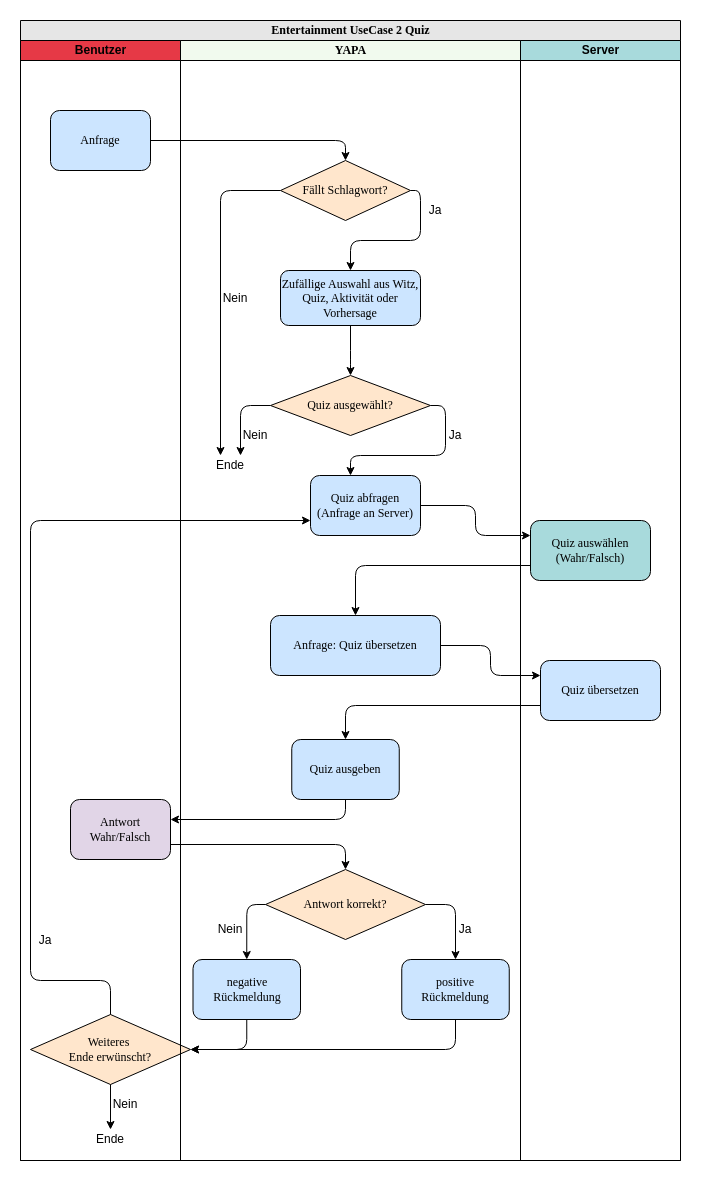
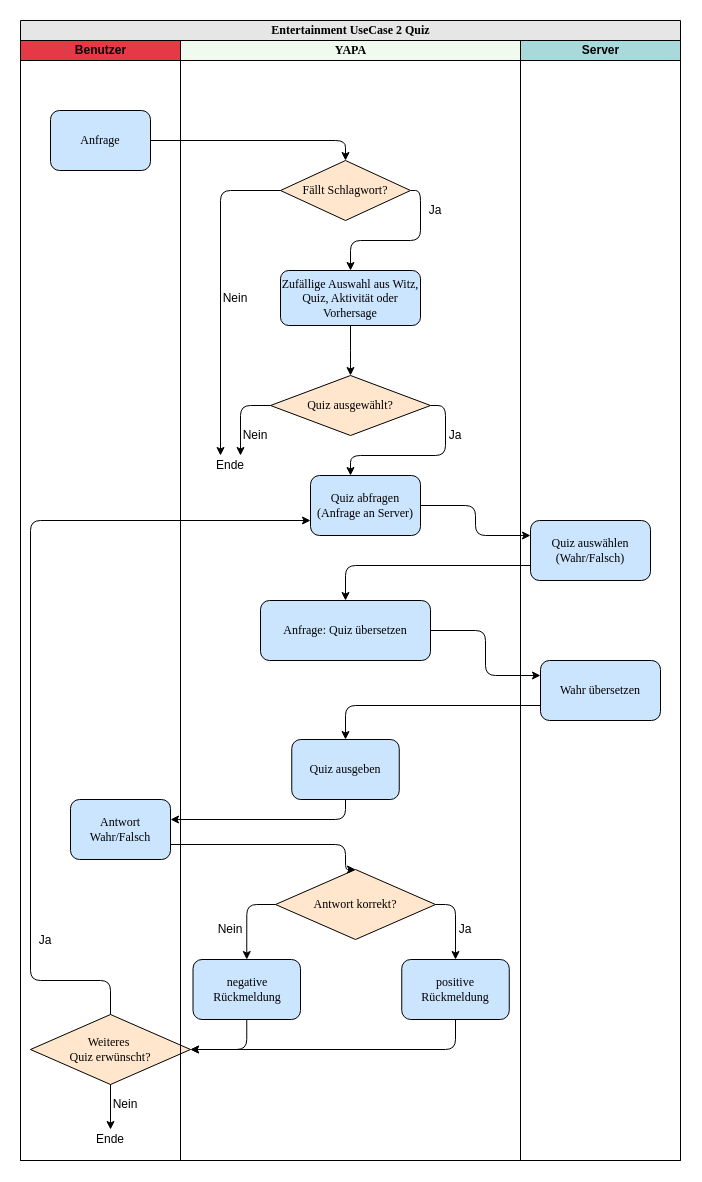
- <mxCell id="41" value="&lt;font style=&quot;font-size: 12px&quot;&gt;Quiz auswählen (Wahr/Falsch)&lt;br&gt;&lt;/font&gt;" style="rounded=1;whiteSpace=wrap;html=1;shadow=0;labelBackgroundColor=none;strokeWidth=1;fontFamily=Verdana;fontSize=8;align=center;fillColor=#a8dadc;" parent="40" vertex="1"><mxGeometry x="10" y="480" width="120" height="60" as="geometry" /></mxCell>
+ <mxCell id="41" value="&lt;font style=&quot;font-size: 12px&quot;&gt;Quiz auswählen (Wahr/Falsch)&lt;br&gt;&lt;/font&gt;" style="rounded=1;whiteSpace=wrap;html=1;shadow=0;labelBackgroundColor=none;strokeWidth=1;fontFamily=Verdana;fontSize=8;align=center;fillColor=#CCE5FF;" parent="40" vertex="1"><mxGeometry x="10" y="480" width="120" height="60" as="geometry" /></mxCell>
- <mxCell id="36" value="&lt;font style=&quot;font-size: 12px&quot;&gt;Anfrage: Quiz übersetzen&lt;br&gt;&lt;/font&gt;" style="rounded=1;whiteSpace=wrap;html=1;shadow=0;labelBackgroundColor=none;strokeWidth=1;fontFamily=Verdana;fontSize=8;align=center;fillColor=#CCE5FF;" parent="14" vertex="1"><mxGeometry x="90" y="575" width="170" height="60" as="geometry" /></mxCell>
+ <mxCell id="36" value="&lt;font style=&quot;font-size: 12px&quot;&gt;Anfrage: Quiz übersetzen&lt;br&gt;&lt;/font&gt;" style="rounded=1;whiteSpace=wrap;html=1;shadow=0;labelBackgroundColor=none;strokeWidth=1;fontFamily=Verdana;fontSize=8;align=center;fillColor=#CCE5FF;" parent="14" vertex="1"><mxGeometry x="80" y="560" width="170" height="60" as="geometry" /></mxCell>
- <mxCell id="42" value="&lt;font style=&quot;font-size: 12px&quot;&gt;Quiz übersetzen&lt;br&gt;&lt;/font&gt;" style="rounded=1;whiteSpace=wrap;html=1;shadow=0;labelBackgroundColor=none;strokeWidth=1;fontFamily=Verdana;fontSize=8;align=center;fillColor=#CCE5FF;" parent="40" vertex="1"><mxGeometry x="20" y="620" width="120" height="60" as="geometry" /></mxCell>
+ <mxCell id="42" value="&lt;font style=&quot;font-size: 12px&quot;&gt;Wahr übersetzen&lt;br&gt;&lt;/font&gt;" style="rounded=1;whiteSpace=wrap;html=1;shadow=0;labelBackgroundColor=none;strokeWidth=1;fontFamily=Verdana;fontSize=8;align=center;fillColor=#CCE5FF;" parent="40" vertex="1"><mxGeometry x="20" y="620" width="120" height="60" as="geometry" /></mxCell>
- <mxCell id="10" value="&lt;font style=&quot;font-size: 12px&quot;&gt;Antwort Wahr/Falsch&lt;/font&gt;" style="rounded=1;whiteSpace=wrap;html=1;shadow=0;labelBackgroundColor=none;strokeWidth=1;fontFamily=Verdana;fontSize=8;align=center;fillColor=#e1d5e7;" parent="3" vertex="1"><mxGeometry x="50" y="759" width="100" height="60" as="geometry" /></mxCell>
+ <mxCell id="10" value="&lt;font style=&quot;font-size: 12px&quot;&gt;Antwort Wahr/Falsch&lt;/font&gt;" style="rounded=1;whiteSpace=wrap;html=1;shadow=0;labelBackgroundColor=none;strokeWidth=1;fontFamily=Verdana;fontSize=8;align=center;fillColor=#CCE5FF;" parent="3" vertex="1"><mxGeometry x="50" y="759" width="100" height="60" as="geometry" /></mxCell>
- <mxCell id="30" value="Antwort korrekt?" style="rhombus;whiteSpace=wrap;html=1;rounded=0;shadow=0;labelBackgroundColor=none;strokeWidth=1;fontFamily=Verdana;fontSize=12;align=center;fillColor=#FFE6CC;" parent="14" vertex="1"><mxGeometry x="85" y="829" width="160" height="70" as="geometry" /></mxCell>
+ <mxCell id="30" value="Antwort korrekt?" style="rhombus;whiteSpace=wrap;html=1;rounded=0;shadow=0;labelBackgroundColor=none;strokeWidth=1;fontFamily=Verdana;fontSize=12;align=center;fillColor=#FFE6CC;" parent="14" vertex="1"><mxGeometry x="95" y="829" width="160" height="70" as="geometry" /></mxCell>
- <mxCell id="6" value="Weiteres&amp;nbsp;&lt;br&gt;Ende erwünscht?" style="rhombus;whiteSpace=wrap;html=1;rounded=0;shadow=0;labelBackgroundColor=none;strokeWidth=1;fontFamily=Verdana;fontSize=12;align=center;fillColor=#FFE6CC;" parent="3" vertex="1"><mxGeometry x="10" y="974" width="160" height="70" as="geometry" /></mxCell>
+ <mxCell id="6" value="Weiteres&amp;nbsp;&lt;br&gt;Quiz erwünscht?" style="rhombus;whiteSpace=wrap;html=1;rounded=0;shadow=0;labelBackgroundColor=none;strokeWidth=1;fontFamily=Verdana;fontSize=12;align=center;fillColor=#FFE6CC;" parent="3" vertex="1"><mxGeometry x="10" y="974" width="160" height="70" as="geometry" /></mxCell>
